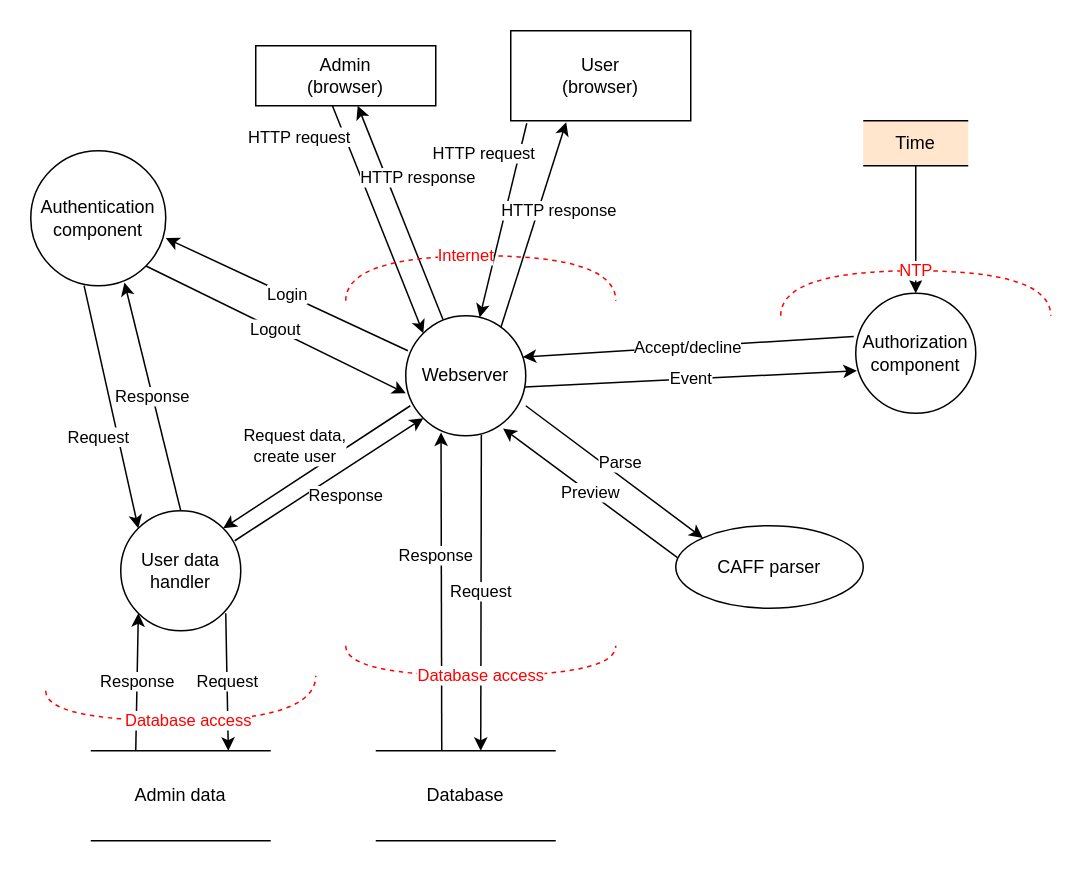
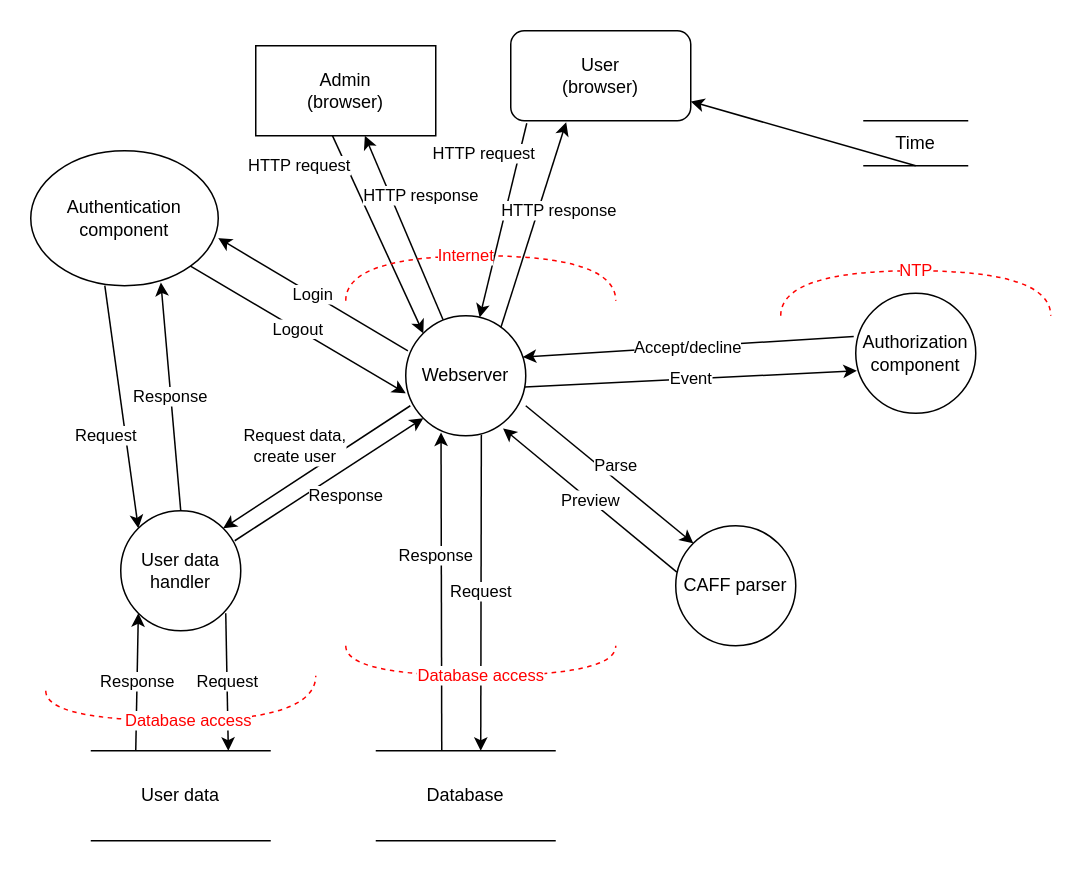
- <mxCell id="3" value="&lt;div&gt;Admin&lt;/div&gt;&lt;div&gt;(browser)&lt;br&gt;&lt;/div&gt;" style="rounded=0;whiteSpace=wrap;html=1;" parent="1" vertex="1"><mxGeometry x="170" y="30" width="120" height="40" as="geometry" /></mxCell>
+ <mxCell id="3" value="&lt;div&gt;Admin&lt;/div&gt;&lt;div&gt;(browser)&lt;br&gt;&lt;/div&gt;" style="rounded=0;whiteSpace=wrap;html=1;" parent="1" vertex="1"><mxGeometry x="170" y="30" width="120" height="60" as="geometry" /></mxCell>
- <mxCell id="4" value="&lt;div&gt;User&lt;br&gt;&lt;/div&gt;&lt;div&gt;(browser)&lt;br&gt;&lt;/div&gt;" style="rounded=0;whiteSpace=wrap;html=1;" parent="1" vertex="1"><mxGeometry x="340" y="20" width="120" height="60" as="geometry" /></mxCell>
+ <mxCell id="4" value="&lt;div&gt;User&lt;br&gt;&lt;/div&gt;&lt;div&gt;(browser)&lt;br&gt;&lt;/div&gt;" style="whiteSpace=wrap;html=1;rounded=1;" parent="1" vertex="1"><mxGeometry x="340" y="20" width="120" height="60" as="geometry" /></mxCell>
- <mxCell id="24" value="Time" style="rounded=0;whiteSpace=wrap;html=1;strokeColor=none;fillColor=#ffe6cc;" parent="23" vertex="1"><mxGeometry width="70" height="30" as="geometry" /></mxCell>
+ <mxCell id="24" value="Time" style="rounded=0;whiteSpace=wrap;html=1;strokeColor=none;" parent="23" vertex="1"><mxGeometry width="70" height="30" as="geometry" /></mxCell>
- <mxCell id="37" style="edgeStyle=none;rounded=0;orthogonalLoop=1;jettySize=auto;html=1;exitX=0.5;exitY=1;exitDx=0;exitDy=0;" parent="1" source="24" target="22" edge="1"><mxGeometry relative="1" as="geometry" /></mxCell>
+ <mxCell id="37" style="edgeStyle=none;rounded=0;orthogonalLoop=1;jettySize=auto;html=1;exitX=0.5;exitY=1;exitDx=0;exitDy=0;" parent="1" source="24" target="4" edge="1"><mxGeometry relative="1" as="geometry" /></mxCell>
- <mxCell id="19" value="Authentication component" style="ellipse;whiteSpace=wrap;html=1;aspect=fixed;" parent="1" vertex="1"><mxGeometry x="20" y="100" width="90" height="90" as="geometry" /></mxCell>
+ <mxCell id="19" value="Authentication component" style="ellipse;whiteSpace=wrap;html=1;aspect=fixed;" parent="1" vertex="1"><mxGeometry x="20" y="100" width="125" height="90" as="geometry" /></mxCell>
- <mxCell id="17" value="CAFF parser" style="ellipse;whiteSpace=wrap;html=1;aspect=fixed;" parent="1" vertex="1"><mxGeometry x="450" y="350" width="125" height="55" as="geometry" /></mxCell>
+ <mxCell id="17" value="CAFF parser" style="ellipse;whiteSpace=wrap;html=1;aspect=fixed;" parent="1" vertex="1"><mxGeometry x="450" y="350" width="80" height="80" as="geometry" /></mxCell>
- <mxCell id="28" value="Admin data" style="rounded=0;whiteSpace=wrap;html=1;strokeColor=none;" parent="27" vertex="1"><mxGeometry width="120" height="60" as="geometry" /></mxCell>
+ <mxCell id="28" value="User data" style="rounded=0;whiteSpace=wrap;html=1;strokeColor=none;" parent="27" vertex="1"><mxGeometry width="120" height="60" as="geometry" /></mxCell>
